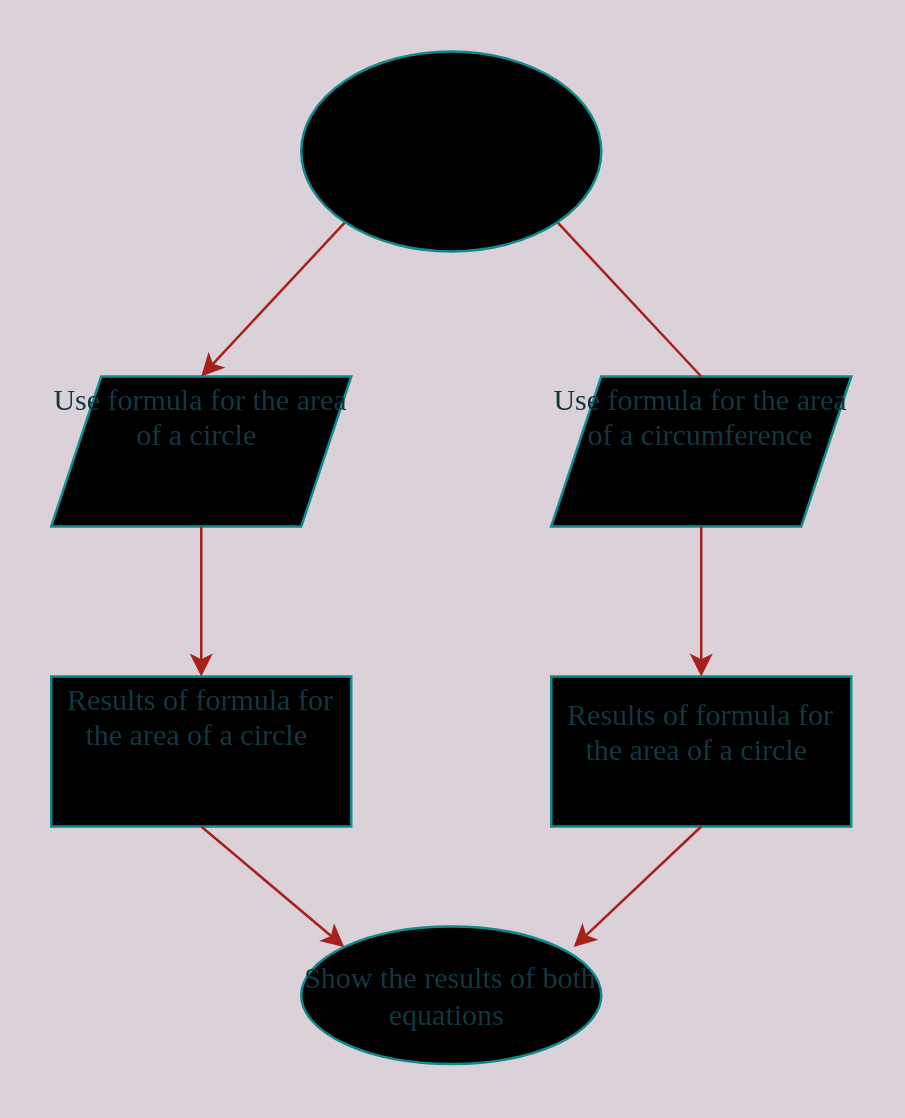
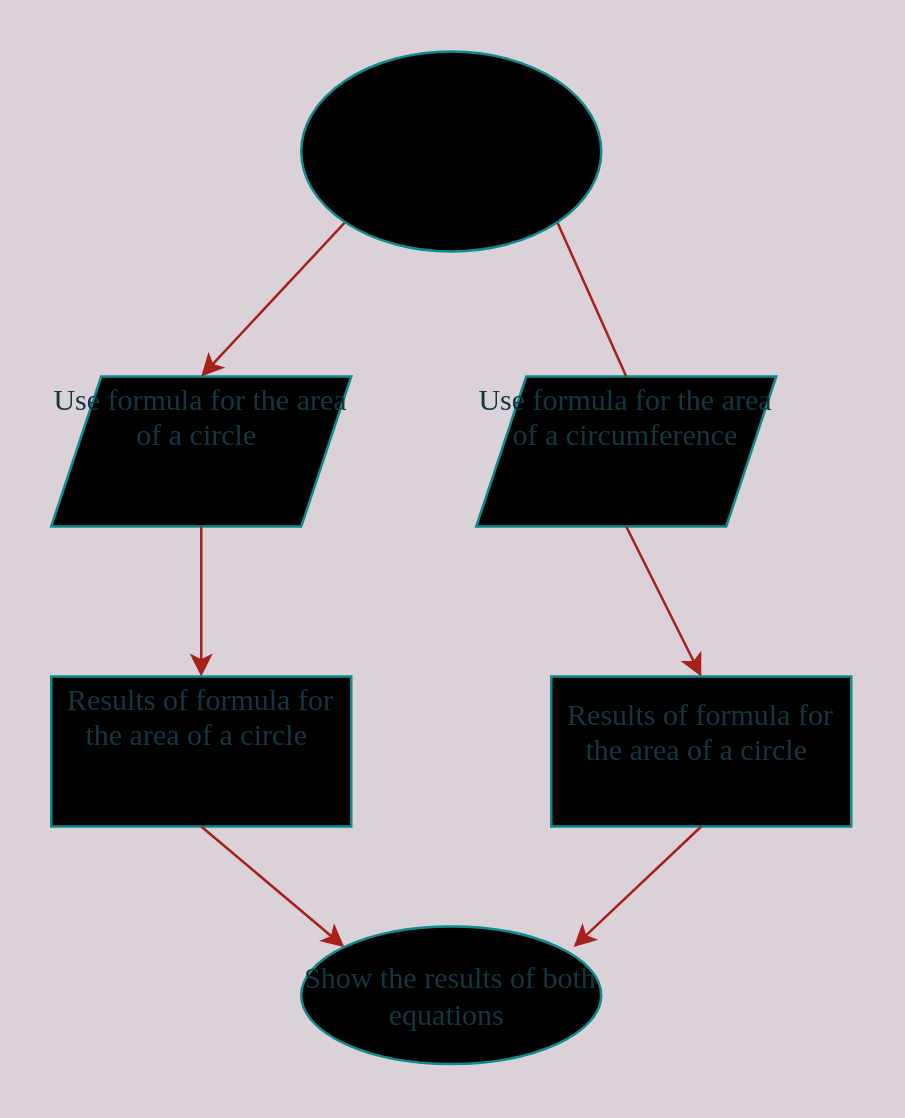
- <mxCell id="13" value="User input the radius" style="ellipse;blackSpace=wrap;html=1;fillColor=#000000;strokeColor=#0F8B8D;" vertex="1" parent="1"><mxGeometry x="120" y="20" width="120" height="80" as="geometry" /></mxCell>
+ <mxCell id="13" value="User area the radius" style="ellipse;blackSpace=wrap;html=1;fillColor=#000000;strokeColor=#0F8B8D;" vertex="1" parent="1"><mxGeometry x="120" y="20" width="120" height="80" as="geometry" /></mxCell>
- <mxCell id="3" value="&lt;br&gt;&lt;br&gt;&lt;p&gt;Use formula for the area of a&amp;nbsp;&lt;span&gt;circumference&lt;/span&gt;&lt;/p&gt;&lt;p class=&quot;MsoNormal&quot;&gt;&lt;/p&gt;&lt;p&gt;&lt;br style=&quot;color: rgb(20 , 54 , 66) ; font-family: &amp;#34;times new roman&amp;#34; ; font-size: 12px ; font-style: normal ; font-weight: 400 ; letter-spacing: normal ; text-align: center ; text-indent: 0px ; text-transform: none ; word-spacing: 0px ; background-color: rgb(248 , 249 , 250)&quot;&gt;&lt;br&gt;&lt;br&gt;&lt;/p&gt;" style="shape=parallelogram;perimeter=parallelogramPerimeter;whiteSpace=wrap;html=1;fixedSize=1;fillColor=#000000;strokeColor=#0F8B8D;fontColor=#143642;fontFamily=Times New Roman;" vertex="1" parent="1"><mxGeometry x="220" y="150" width="120" height="60" as="geometry" /></mxCell>
+ <mxCell id="3" value="&lt;br&gt;&lt;br&gt;&lt;p&gt;Use formula for the area of a&amp;nbsp;&lt;span&gt;circumference&lt;/span&gt;&lt;/p&gt;&lt;p class=&quot;MsoNormal&quot;&gt;&lt;/p&gt;&lt;p&gt;&lt;br style=&quot;color: rgb(20 , 54 , 66) ; font-family: &amp;#34;times new roman&amp;#34; ; font-size: 12px ; font-style: normal ; font-weight: 400 ; letter-spacing: normal ; text-align: center ; text-indent: 0px ; text-transform: none ; word-spacing: 0px ; background-color: rgb(248 , 249 , 250)&quot;&gt;&lt;br&gt;&lt;br&gt;&lt;/p&gt;" style="shape=parallelogram;perimeter=parallelogramPerimeter;whiteSpace=wrap;html=1;fixedSize=1;fillColor=#000000;strokeColor=#0F8B8D;fontColor=#143642;fontFamily=Times New Roman;" vertex="1" parent="1"><mxGeometry x="190" y="150" width="120" height="60" as="geometry" /></mxCell>
